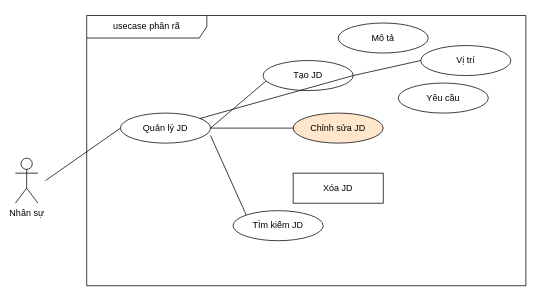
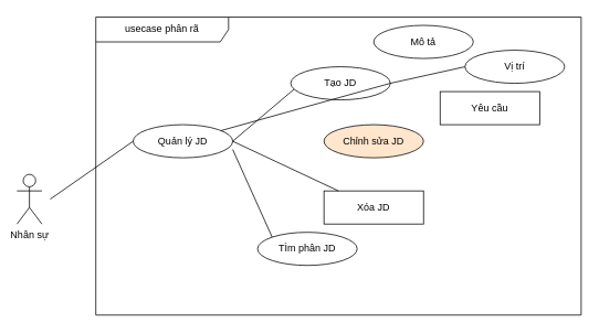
- <mxCell id="12" value="Yêu cầu" style="ellipse;whiteSpace=wrap;html=1;" parent="2" vertex="1"><mxGeometry x="415" y="90" width="120" height="40" as="geometry" /></mxCell>
+ <mxCell id="12" value="Yêu cầu" style="whiteSpace=wrap;html=1;rounded=0;" parent="2" vertex="1"><mxGeometry x="415" y="90" width="120" height="40" as="geometry" /></mxCell>
- <mxCell id="6" value="" style="endArrow=none;startArrow=none;endFill=0;startFill=0;endSize=8;html=1;verticalAlign=bottom;labelBackgroundColor=none;strokeWidth=1;entryX=0;entryY=0.5;entryDx=0;entryDy=0;exitX=1;exitY=0.5;exitDx=0;exitDy=0;" parent="2" source="3" target="4" edge="1"><mxGeometry width="160" relative="1" as="geometry"><mxPoint x="-55" y="130" as="sourcePoint" /><mxPoint x="75" y="130" as="targetPoint" /></mxGeometry></mxCell>
+ <mxCell id="13" value="" style="endArrow=none;startArrow=none;endFill=0;startFill=0;endSize=8;html=1;verticalAlign=bottom;labelBackgroundColor=none;strokeWidth=1;exitX=1;exitY=0.5;exitDx=0;exitDy=0;" parent="2" source="3" target="10" edge="1"><mxGeometry width="160" relative="1" as="geometry"><mxPoint x="175" y="160" as="sourcePoint" /><mxPoint x="285" y="160" as="targetPoint" /></mxGeometry></mxCell>
- <mxCell id="11" value="TÌm kiếm JD" style="ellipse;whiteSpace=wrap;html=1;" parent="2" vertex="1"><mxGeometry x="195" y="260" width="120" height="40" as="geometry" /></mxCell>
+ <mxCell id="11" value="TÌm phân JD" style="ellipse;whiteSpace=wrap;html=1;" parent="2" vertex="1"><mxGeometry x="195" y="260" width="120" height="40" as="geometry" /></mxCell>
